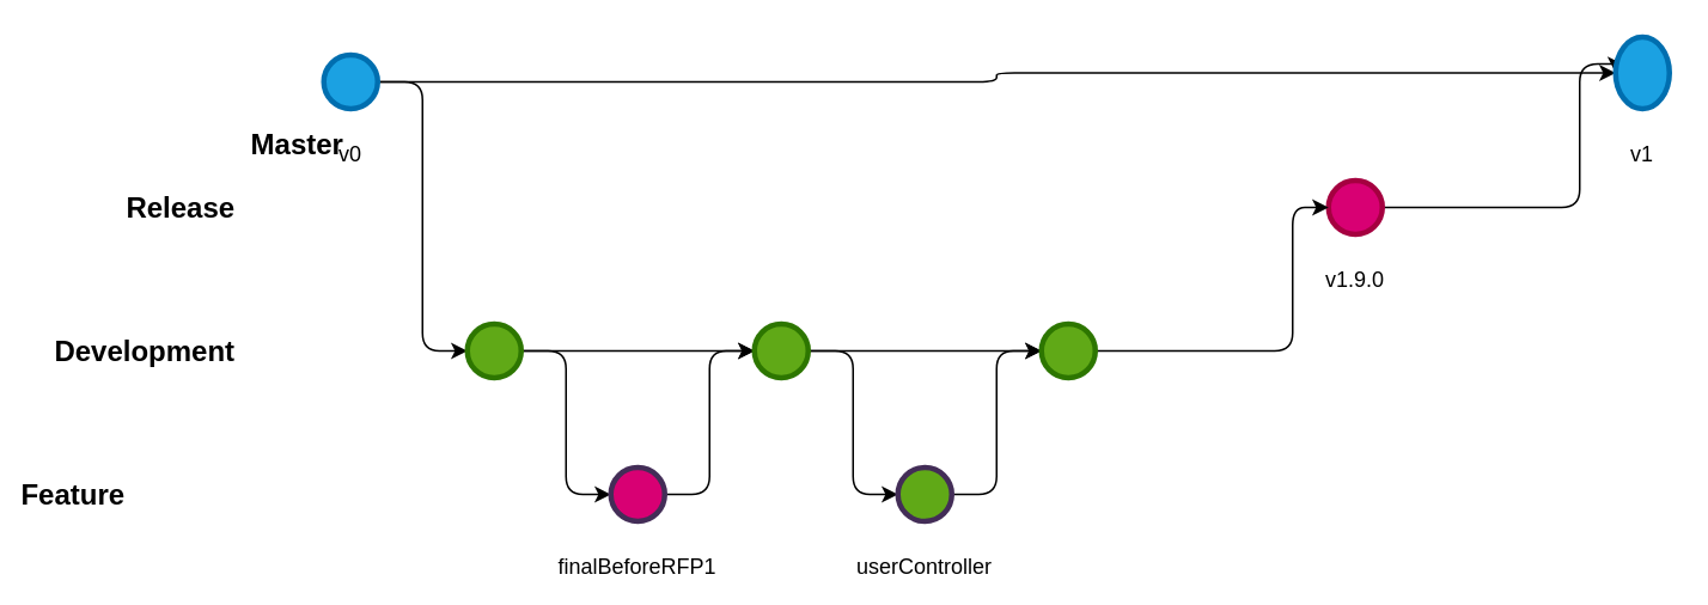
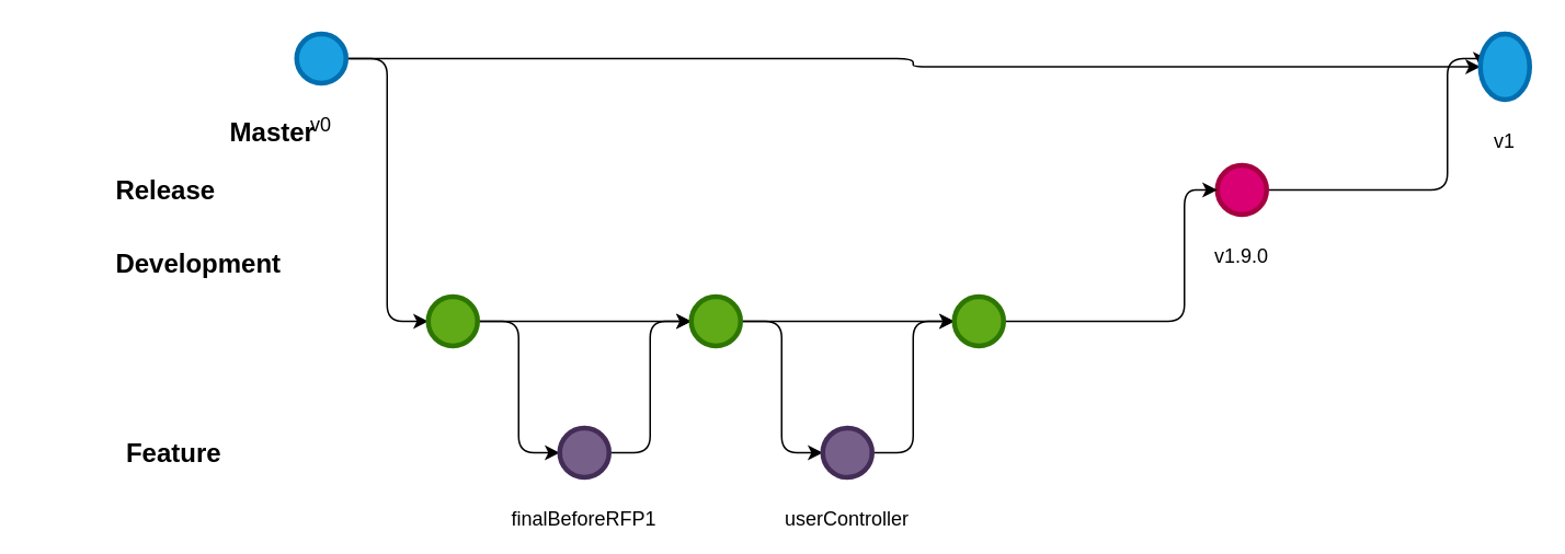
- <mxCell id="4" value="&lt;p&gt;&lt;font color=&quot;#000000&quot;&gt;v0&lt;/font&gt;&lt;/p&gt;" style="ellipse;whiteSpace=wrap;html=1;aspect=fixed;fillColor=#1ba1e2;strokeColor=#006EAF;strokeWidth=3;perimeterSpacing=0;shadow=0;sketch=0;fontColor=#ffffff;labelPosition=center;verticalLabelPosition=bottom;align=center;verticalAlign=top;" vertex="1" parent="1"><mxGeometry x="180" y="30" width="30" height="30" as="geometry" /></mxCell>
+ <mxCell id="4" value="&lt;p&gt;&lt;font color=&quot;#000000&quot;&gt;v0&lt;/font&gt;&lt;/p&gt;" style="ellipse;whiteSpace=wrap;html=1;aspect=fixed;fillColor=#1ba1e2;strokeColor=#006EAF;strokeWidth=3;perimeterSpacing=0;shadow=0;sketch=0;fontColor=#ffffff;labelPosition=center;verticalLabelPosition=bottom;align=center;verticalAlign=top;" vertex="1" parent="1"><mxGeometry x="180" y="20" width="30" height="30" as="geometry" /></mxCell>
- <mxCell id="22" value="Development" style="text;html=1;align=center;verticalAlign=middle;resizable=0;points=[];autosize=1;strokeColor=none;fillColor=none;fontSize=16;fontFamily=Helvetica;fontColor=default;fontStyle=1" vertex="1" parent="1"><mxGeometry x="20" y="185" width="120" height="20" as="geometry" /></mxCell>
+ <mxCell id="22" value="Development" style="text;html=1;align=center;verticalAlign=middle;resizable=0;points=[];autosize=1;strokeColor=none;fillColor=none;fontSize=16;fontFamily=Helvetica;fontColor=default;fontStyle=1" vertex="1" parent="1"><mxGeometry x="60" y="150" width="120" height="20" as="geometry" /></mxCell>
- <mxCell id="23" value="Feature" style="text;html=1;align=center;verticalAlign=middle;resizable=0;points=[];autosize=1;strokeColor=none;fillColor=none;fontSize=16;fontFamily=Helvetica;fontColor=default;fontStyle=1" vertex="1" parent="1"><mxGeometry x="5" y="265" width="70" height="20" as="geometry" /></mxCell>
+ <mxCell id="23" value="Feature" style="text;html=1;align=center;verticalAlign=middle;resizable=0;points=[];autosize=1;strokeColor=none;fillColor=none;fontSize=16;fontFamily=Helvetica;fontColor=default;fontStyle=1" vertex="1" parent="1"><mxGeometry x="70" y="265" width="70" height="20" as="geometry" /></mxCell>
- <mxCell id="11" value="&lt;p&gt;&lt;font color=&quot;#000000&quot;&gt;finalBeforeRFP1&lt;/font&gt;&lt;/p&gt;" style="ellipse;whiteSpace=wrap;html=1;aspect=fixed;fillColor=#d80073;strokeColor=#432D57;strokeWidth=3;perimeterSpacing=0;shadow=0;sketch=0;labelPosition=center;verticalLabelPosition=bottom;align=center;verticalAlign=top;fontColor=#ffffff;" vertex="1" parent="1"><mxGeometry x="340" y="260" width="30" height="30" as="geometry" /></mxCell>
+ <mxCell id="11" value="&lt;p&gt;&lt;font color=&quot;#000000&quot;&gt;finalBeforeRFP1&lt;/font&gt;&lt;/p&gt;" style="ellipse;whiteSpace=wrap;html=1;aspect=fixed;fillColor=#76608a;strokeColor=#432D57;strokeWidth=3;perimeterSpacing=0;shadow=0;sketch=0;labelPosition=center;verticalLabelPosition=bottom;align=center;verticalAlign=top;fontColor=#ffffff;" vertex="1" parent="1"><mxGeometry x="340" y="260" width="30" height="30" as="geometry" /></mxCell>
- <mxCell id="16" value="&lt;p&gt;userController&lt;/p&gt;" style="ellipse;whiteSpace=wrap;html=1;aspect=fixed;fillColor=#60a917;strokeColor=#432D57;strokeWidth=3;perimeterSpacing=0;shadow=0;sketch=0;labelPosition=center;verticalLabelPosition=bottom;align=center;verticalAlign=top;fontColor=#000000;" vertex="1" parent="1"><mxGeometry x="500" y="260" width="30" height="30" as="geometry" /></mxCell>
+ <mxCell id="16" value="&lt;p&gt;userController&lt;/p&gt;" style="ellipse;whiteSpace=wrap;html=1;aspect=fixed;fillColor=#76608a;strokeColor=#432D57;strokeWidth=3;perimeterSpacing=0;shadow=0;sketch=0;labelPosition=center;verticalLabelPosition=bottom;align=center;verticalAlign=top;fontColor=#000000;" vertex="1" parent="1"><mxGeometry x="500" y="260" width="30" height="30" as="geometry" /></mxCell>
